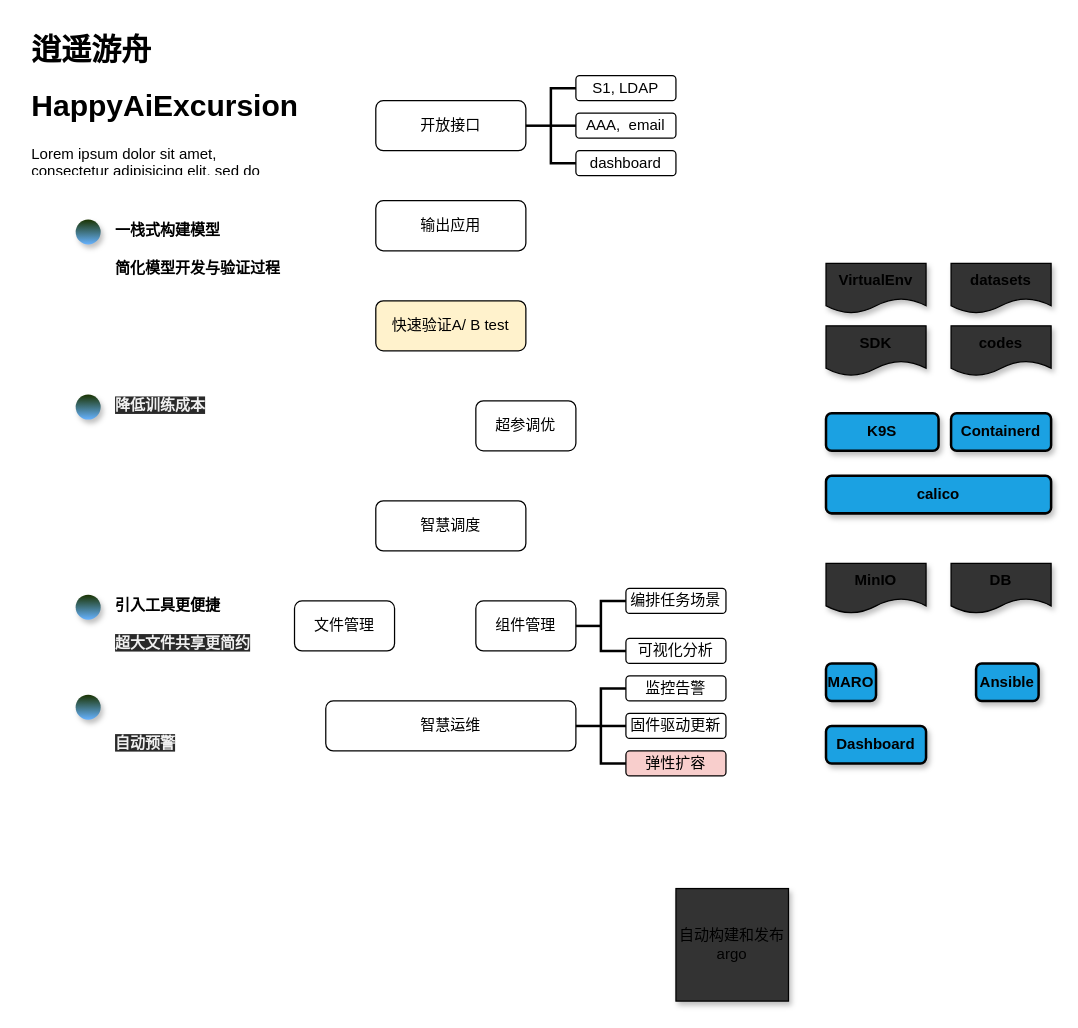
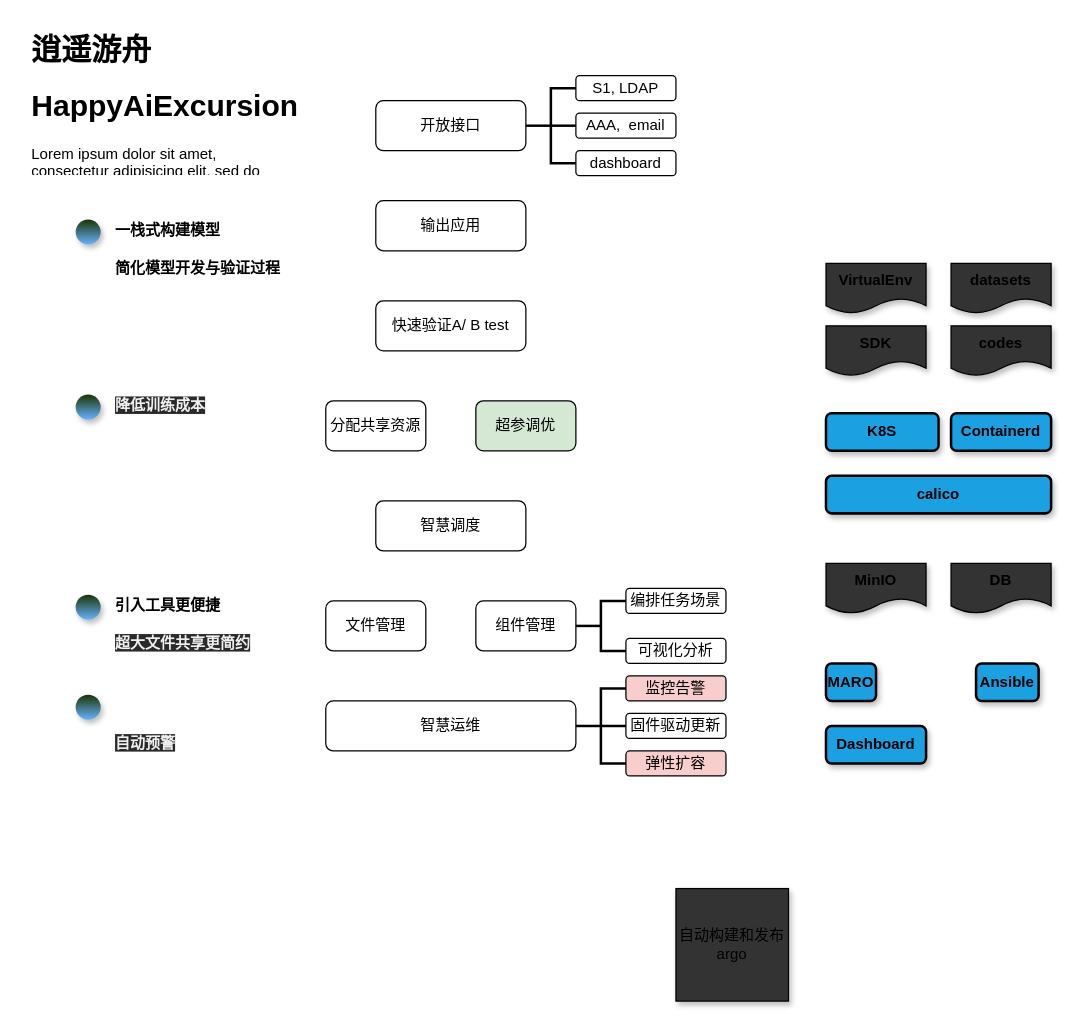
- <mxCell id="5" value="快速验证A/ B test" style="rounded=1;whiteSpace=wrap;html=1;fillColor=#fff2cc;" vertex="1" parent="2"><mxGeometry x="80" y="180" width="120" height="40" as="geometry" /></mxCell>
+ <mxCell id="5" value="快速验证A/ B test" style="rounded=1;whiteSpace=wrap;html=1;" vertex="1" parent="2"><mxGeometry x="80" y="180" width="120" height="40" as="geometry" /></mxCell>
+ <mxCell id="3" value="分配共享资源" style="rounded=1;whiteSpace=wrap;html=1;" vertex="1" parent="2"><mxGeometry x="40" y="260" width="80" height="40" as="geometry" /></mxCell>
- <mxCell id="4" value="超参调优" style="rounded=1;whiteSpace=wrap;html=1;" vertex="1" parent="2"><mxGeometry x="160" y="260" width="80" height="40" as="geometry" /></mxCell>
+ <mxCell id="4" value="超参调优" style="rounded=1;whiteSpace=wrap;html=1;fillColor=#d5e8d4;" vertex="1" parent="2"><mxGeometry x="160" y="260" width="80" height="40" as="geometry" /></mxCell>
- <mxCell id="45" value="&lt;b&gt;K9S&lt;/b&gt;" style="rounded=1;whiteSpace=wrap;html=1;strokeWidth=2;fillWeight=4;hachureGap=8;hachureAngle=45;fillColor=#1ba1e2;sketch=0;shadow=1;" vertex="1" parent="1"><mxGeometry x="660" y="330" width="90" height="30" as="geometry" /></mxCell>
+ <mxCell id="45" value="&lt;b&gt;K8S&lt;/b&gt;" style="rounded=1;whiteSpace=wrap;html=1;strokeWidth=2;fillWeight=4;hachureGap=8;hachureAngle=45;fillColor=#1ba1e2;sketch=0;shadow=1;" vertex="1" parent="1"><mxGeometry x="660" y="330" width="90" height="30" as="geometry" /></mxCell>
- <mxCell id="7" value="文件管理" style="rounded=1;whiteSpace=wrap;html=1;" vertex="1" parent="2"><mxGeometry x="15" y="420" width="80" height="40" as="geometry" /></mxCell>
+ <mxCell id="7" value="文件管理" style="rounded=1;whiteSpace=wrap;html=1;" vertex="1" parent="2"><mxGeometry x="40" y="420" width="80" height="40" as="geometry" /></mxCell>
- <mxCell id="26" value="监控告警" style="rounded=1;whiteSpace=wrap;html=1;" vertex="1" parent="22"><mxGeometry x="240" width="80" height="20" as="geometry" /></mxCell>
+ <mxCell id="26" value="监控告警" style="rounded=1;whiteSpace=wrap;html=1;fillColor=#f8cecc;" vertex="1" parent="22"><mxGeometry x="240" width="80" height="20" as="geometry" /></mxCell>
